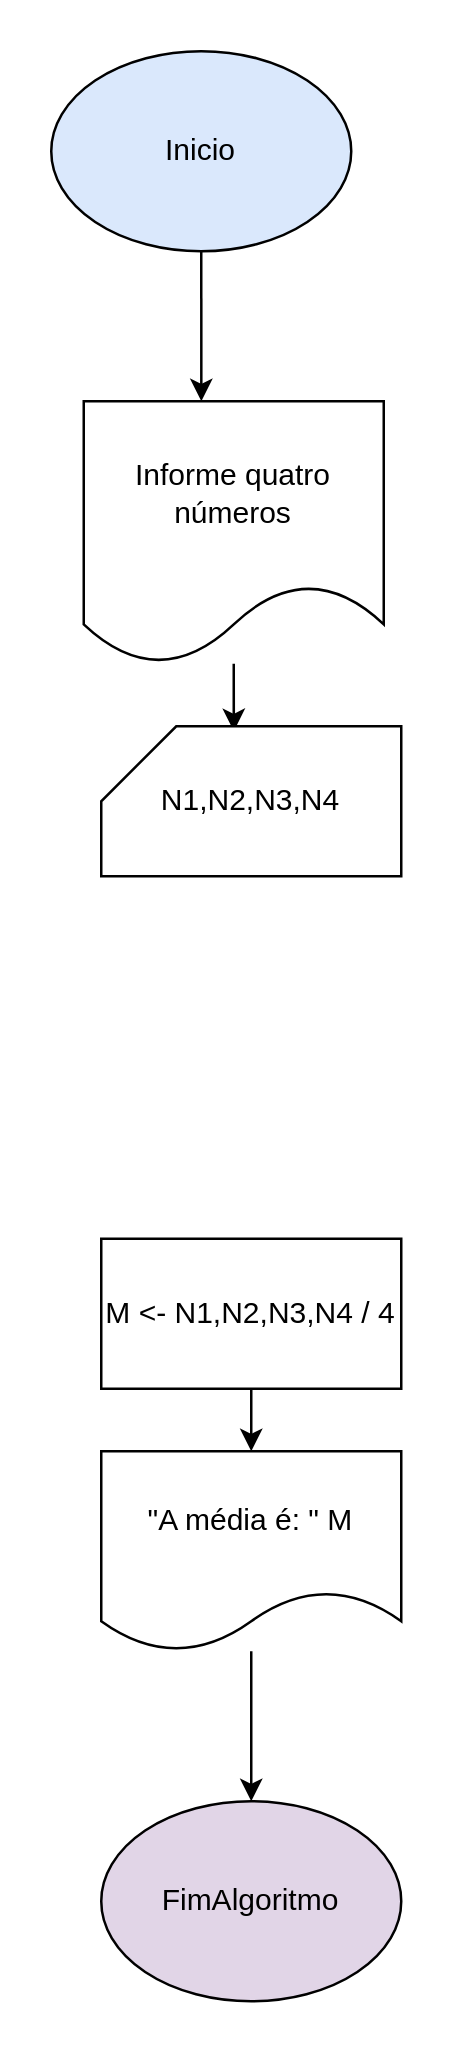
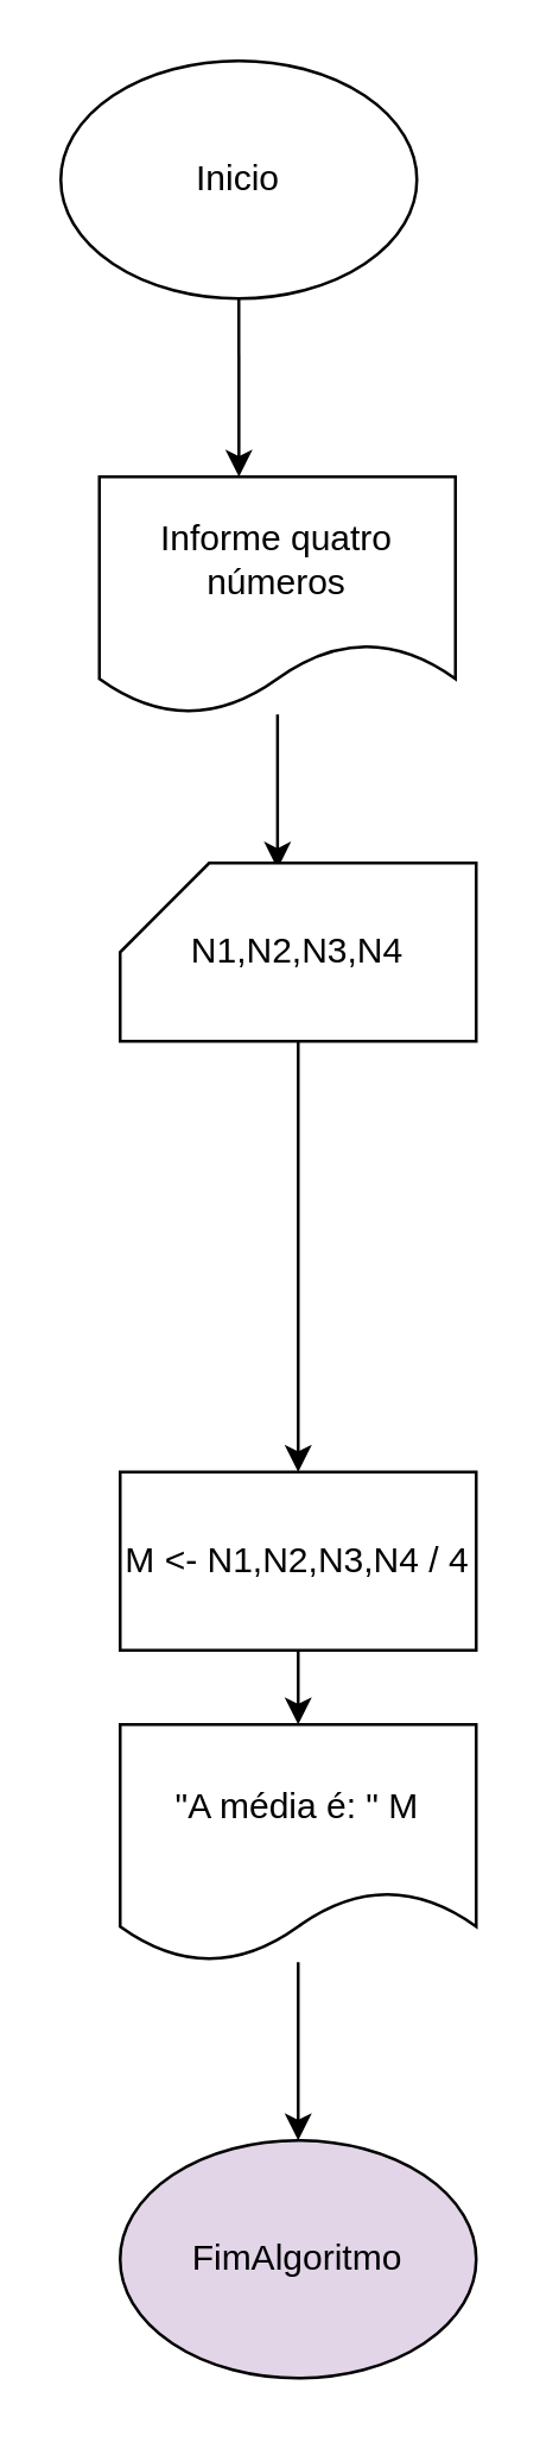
- <mxCell id="3" value="Inicio" style="ellipse;whiteSpace=wrap;html=1;fillColor=#dae8fc;" vertex="1" parent="1"><mxGeometry x="20" y="20" width="120" height="80" as="geometry" /></mxCell>
+ <mxCell id="3" value="Inicio" style="ellipse;whiteSpace=wrap;html=1;" vertex="1" parent="1"><mxGeometry x="20" y="20" width="120" height="80" as="geometry" /></mxCell>
- <mxCell id="5" value="Informe quatro números" style="shape=document;whiteSpace=wrap;html=1;boundedLbl=1;" vertex="1" parent="1"><mxGeometry x="33" y="160" width="120" height="105" as="geometry" /></mxCell>
+ <mxCell id="5" value="Informe quatro números" style="shape=document;whiteSpace=wrap;html=1;boundedLbl=1;" vertex="1" parent="1"><mxGeometry x="33" y="160" width="120" height="80" as="geometry" /></mxCell>
+ <mxCell id="6" style="edgeStyle=orthogonalEdgeStyle;rounded=0;orthogonalLoop=1;jettySize=auto;html=1;entryX=0.5;entryY=0;entryDx=0;entryDy=0;" edge="1" parent="1" source="7" target="9"><mxGeometry relative="1" as="geometry" /></mxCell>
